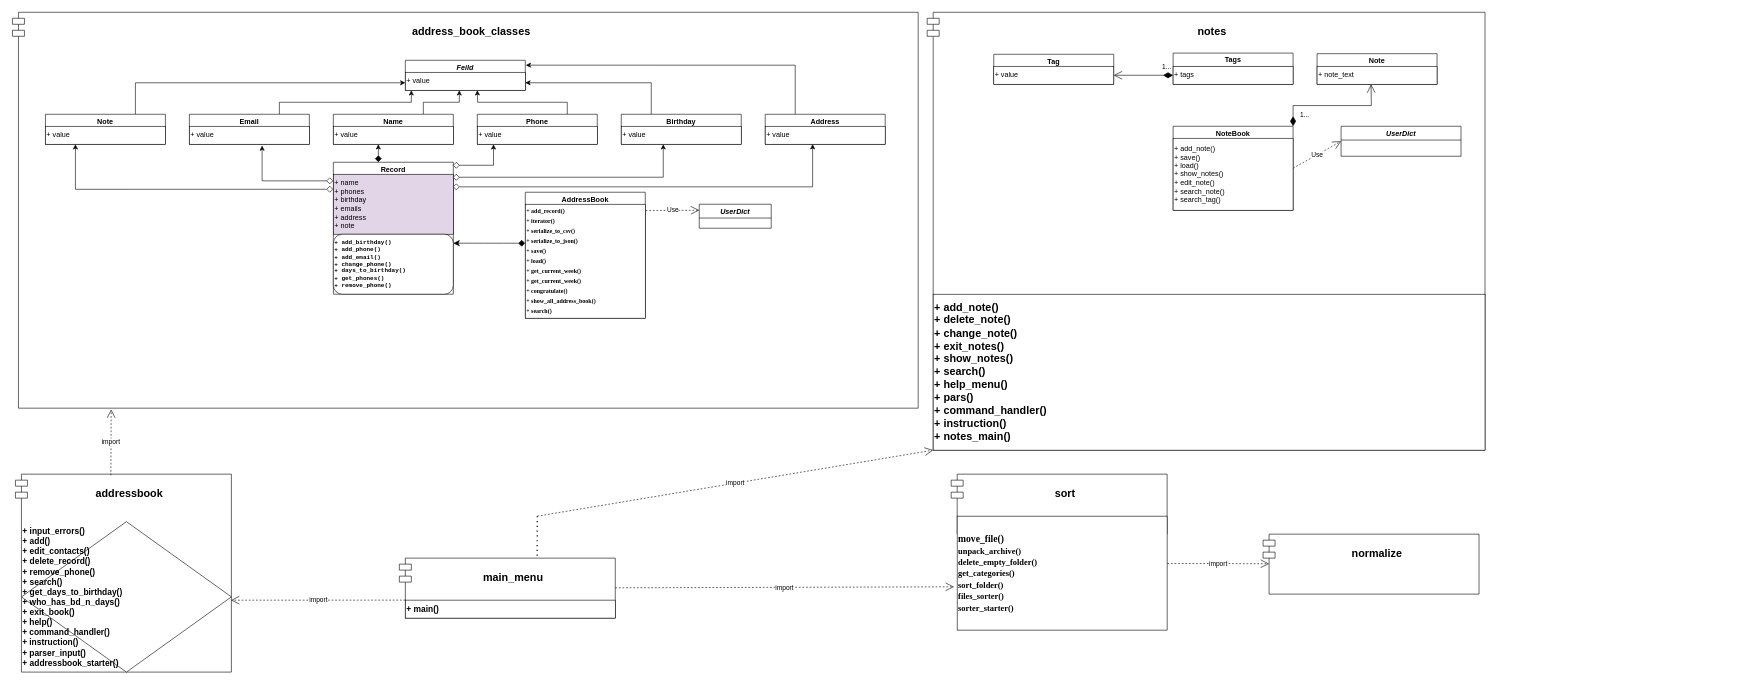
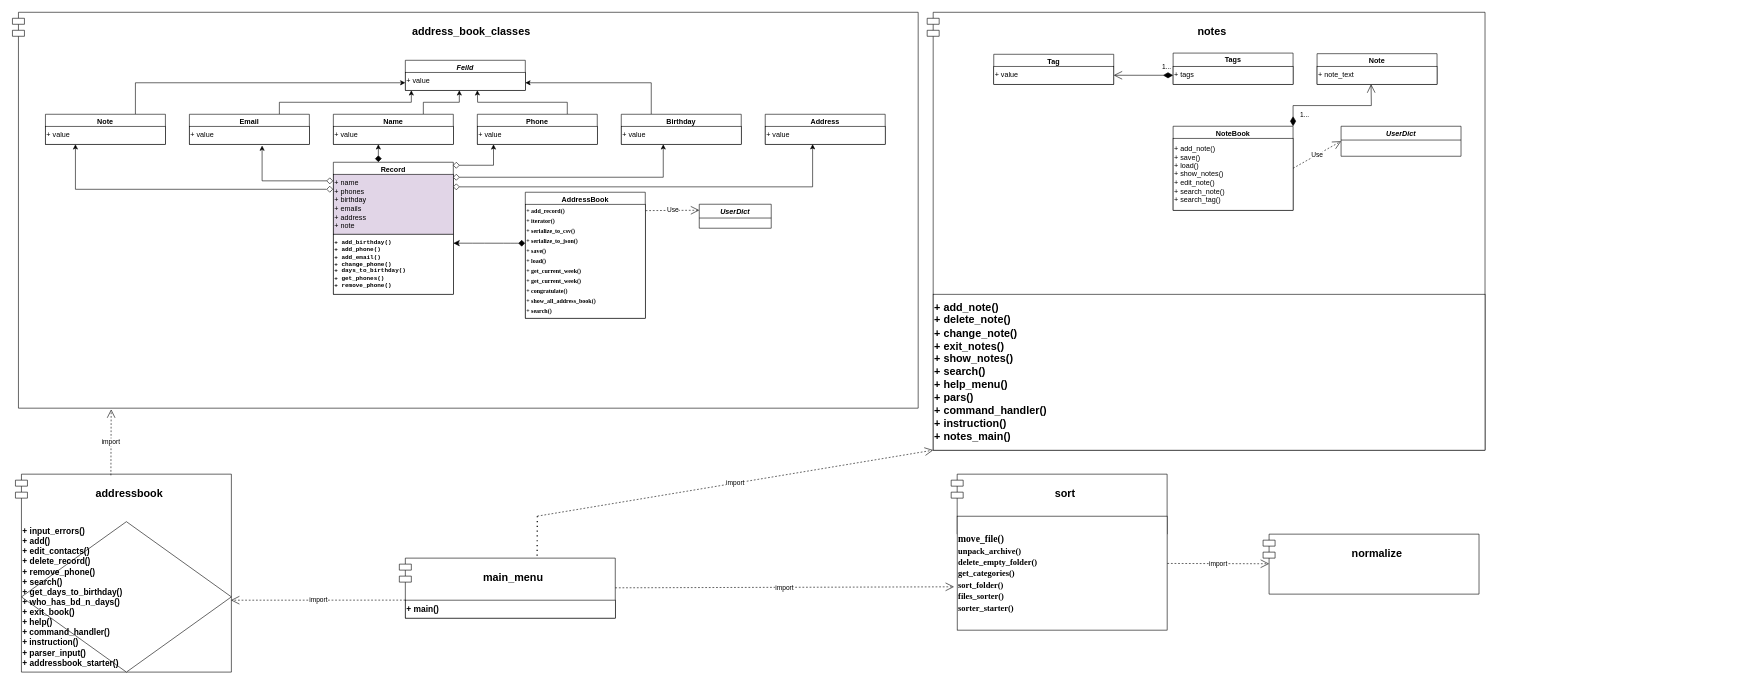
- <mxCell id="28" style="edgeStyle=orthogonalEdgeStyle;rounded=0;orthogonalLoop=1;jettySize=auto;html=1;exitX=0.25;exitY=0;exitDx=0;exitDy=0;entryX=1.004;entryY=0.163;entryDx=0;entryDy=0;entryPerimeter=0;" parent="2" source="29" target="11" edge="1"><mxGeometry relative="1" as="geometry"><mxPoint x="-685" y="-290" as="targetPoint" /></mxGeometry></mxCell>
- <mxCell id="33" value="&lt;h5 style=&quot;border-color: var(--border-color); font-family: Consolas, &amp;quot;Courier New&amp;quot;, monospace;&quot;&gt;+ add_birthday()&lt;br&gt;&lt;span style=&quot;border-color: var(--border-color);&quot;&gt;+ add_phone&lt;/span&gt;()&lt;br&gt;&lt;span style=&quot;border-color: var(--border-color);&quot;&gt;+ add_email&lt;/span&gt;()&lt;br&gt;&lt;span style=&quot;border-color: var(--border-color);&quot;&gt;+ change_phone&lt;/span&gt;&lt;font style=&quot;border-color: var(--border-color);&quot;&gt;(&lt;/font&gt;&lt;font style=&quot;border-color: var(--border-color);&quot;&gt;)&lt;br&gt;&lt;/font&gt;&lt;span style=&quot;border-color: var(--border-color);&quot;&gt;+ days_to_birthday&lt;/span&gt;&lt;font style=&quot;border-color: var(--border-color);&quot;&gt;(&lt;/font&gt;&lt;font style=&quot;border-color: var(--border-color);&quot;&gt;)&lt;br&gt;&lt;/font&gt;&lt;span style=&quot;border-color: var(--border-color);&quot;&gt;+ get_phones&lt;/span&gt;&lt;span style=&quot;border-color: var(--border-color);&quot;&gt;(&lt;/span&gt;&lt;font style=&quot;border-color: var(--border-color);&quot;&gt;)&lt;br&gt;&lt;/font&gt;&lt;span style=&quot;border-color: var(--border-color);&quot;&gt;+ remove_phone&lt;/span&gt;&lt;span style=&quot;border-color: var(--border-color);&quot;&gt;(&lt;/span&gt;&lt;font style=&quot;border-color: var(--border-color);&quot;&gt;)&lt;/font&gt;&lt;/h5&gt;" style="whiteSpace=wrap;html=1;align=left;rounded=1;" parent="31" vertex="1"><mxGeometry y="120" width="200" height="100" as="geometry" /></mxCell>
+ <mxCell id="33" value="&lt;h5 style=&quot;border-color: var(--border-color); font-family: Consolas, &amp;quot;Courier New&amp;quot;, monospace;&quot;&gt;+ add_birthday()&lt;br&gt;&lt;span style=&quot;border-color: var(--border-color);&quot;&gt;+ add_phone&lt;/span&gt;()&lt;br&gt;&lt;span style=&quot;border-color: var(--border-color);&quot;&gt;+ add_email&lt;/span&gt;()&lt;br&gt;&lt;span style=&quot;border-color: var(--border-color);&quot;&gt;+ change_phone&lt;/span&gt;&lt;font style=&quot;border-color: var(--border-color);&quot;&gt;(&lt;/font&gt;&lt;font style=&quot;border-color: var(--border-color);&quot;&gt;)&lt;br&gt;&lt;/font&gt;&lt;span style=&quot;border-color: var(--border-color);&quot;&gt;+ days_to_birthday&lt;/span&gt;&lt;font style=&quot;border-color: var(--border-color);&quot;&gt;(&lt;/font&gt;&lt;font style=&quot;border-color: var(--border-color);&quot;&gt;)&lt;br&gt;&lt;/font&gt;&lt;span style=&quot;border-color: var(--border-color);&quot;&gt;+ get_phones&lt;/span&gt;&lt;span style=&quot;border-color: var(--border-color);&quot;&gt;(&lt;/span&gt;&lt;font style=&quot;border-color: var(--border-color);&quot;&gt;)&lt;br&gt;&lt;/font&gt;&lt;span style=&quot;border-color: var(--border-color);&quot;&gt;+ remove_phone&lt;/span&gt;&lt;span style=&quot;border-color: var(--border-color);&quot;&gt;(&lt;/span&gt;&lt;font style=&quot;border-color: var(--border-color);&quot;&gt;)&lt;/font&gt;&lt;/h5&gt;" style="whiteSpace=wrap;html=1;align=left;" parent="31" vertex="1"><mxGeometry y="120" width="200" height="100" as="geometry" /></mxCell>
